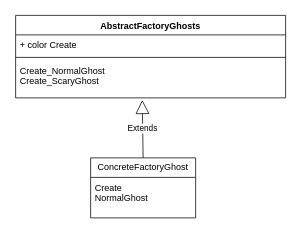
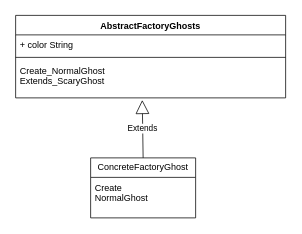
- <mxCell id="3" value="+ color Create" style="text;strokeColor=none;fillColor=none;align=left;verticalAlign=top;spacingLeft=4;spacingRight=4;overflow=hidden;rotatable=0;points=[[0,0.5],[1,0.5]];portConstraint=eastwest;whiteSpace=wrap;html=1;" vertex="1" parent="2"><mxGeometry y="26" width="360" height="26" as="geometry" /></mxCell>
+ <mxCell id="3" value="+ color String" style="text;strokeColor=none;fillColor=none;align=left;verticalAlign=top;spacingLeft=4;spacingRight=4;overflow=hidden;rotatable=0;points=[[0,0.5],[1,0.5]];portConstraint=eastwest;whiteSpace=wrap;html=1;" vertex="1" parent="2"><mxGeometry y="26" width="360" height="26" as="geometry" /></mxCell>
- <mxCell id="5" value="Create_NormalGhost&amp;nbsp;&lt;div&gt;Create_ScaryGhost&amp;nbsp;&lt;/div&gt;" style="text;strokeColor=none;fillColor=none;align=left;verticalAlign=top;spacingLeft=4;spacingRight=4;overflow=hidden;rotatable=0;points=[[0,0.5],[1,0.5]];portConstraint=eastwest;whiteSpace=wrap;html=1;" vertex="1" parent="2"><mxGeometry y="60" width="360" height="50" as="geometry" /></mxCell>
+ <mxCell id="5" value="Create_NormalGhost&amp;nbsp;&lt;div&gt;Extends_ScaryGhost&amp;nbsp;&lt;/div&gt;" style="text;strokeColor=none;fillColor=none;align=left;verticalAlign=top;spacingLeft=4;spacingRight=4;overflow=hidden;rotatable=0;points=[[0,0.5],[1,0.5]];portConstraint=eastwest;whiteSpace=wrap;html=1;" vertex="1" parent="2"><mxGeometry y="60" width="360" height="50" as="geometry" /></mxCell>
